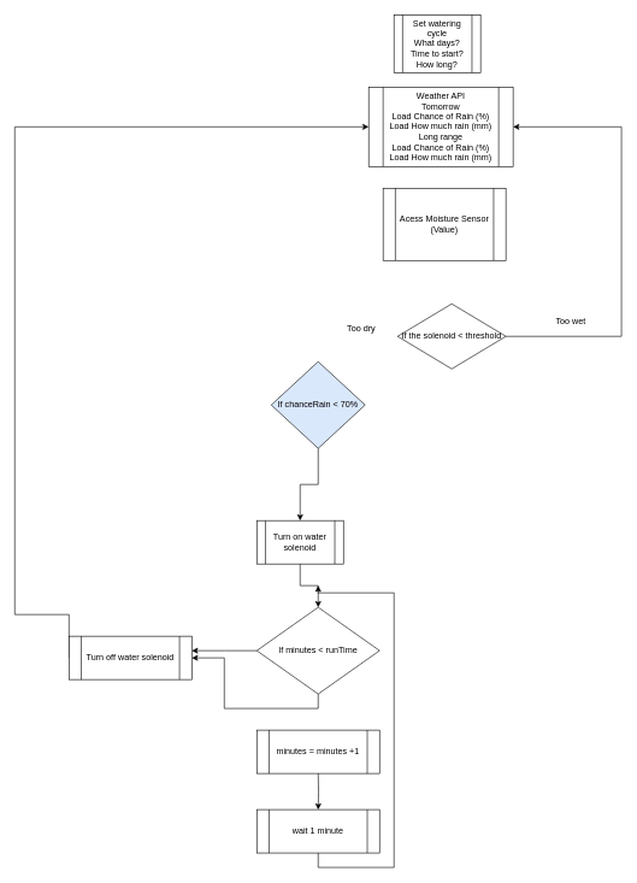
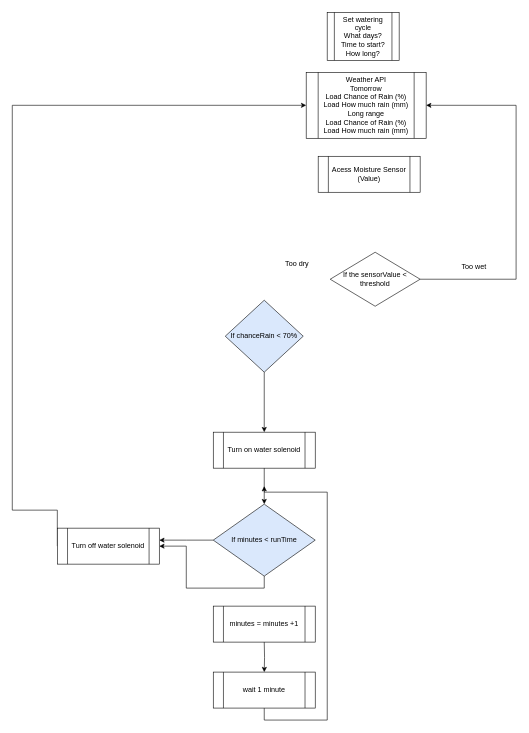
- <mxCell id="4" value="Acess Moisture Sensor&lt;div&gt;(Value)&lt;/div&gt;" style="shape=process;whiteSpace=wrap;html=1;backgroundOutline=1;" vertex="1" parent="1"><mxGeometry x="530" y="260" width="170" height="100" as="geometry" /></mxCell>
+ <mxCell id="4" value="Acess Moisture Sensor&lt;div&gt;(Value)&lt;/div&gt;" style="shape=process;whiteSpace=wrap;html=1;backgroundOutline=1;" vertex="1" parent="1"><mxGeometry x="530" y="260" width="170" height="60" as="geometry" /></mxCell>
- <mxCell id="9" value="Too dry" style="text;html=1;align=center;verticalAlign=middle;whiteSpace=wrap;rounded=0;" vertex="1" parent="1"><mxGeometry x="470" y="440" width="60" height="30" as="geometry" /></mxCell>
+ <mxCell id="9" value="Too dry" style="text;html=1;align=center;verticalAlign=middle;whiteSpace=wrap;rounded=0;" vertex="1" parent="1"><mxGeometry x="465" y="425" width="60" height="30" as="geometry" /></mxCell>
- <mxCell id="6" value="If the solenoid &amp;lt; threshold" style="rhombus;whiteSpace=wrap;html=1;" vertex="1" parent="1"><mxGeometry x="550" y="420" width="150" height="90" as="geometry" /></mxCell>
+ <mxCell id="6" value="If the sensorValue &amp;lt; threshold" style="rhombus;whiteSpace=wrap;html=1;" vertex="1" parent="1"><mxGeometry x="550" y="420" width="150" height="90" as="geometry" /></mxCell>
- <mxCell id="10" value="Turn on water solenoid" style="shape=process;whiteSpace=wrap;html=1;backgroundOutline=1;" vertex="1" parent="1"><mxGeometry x="355.07" y="720" width="120" height="60" as="geometry" /></mxCell>
+ <mxCell id="10" value="Turn on water solenoid" style="shape=process;whiteSpace=wrap;html=1;backgroundOutline=1;" vertex="1" parent="1"><mxGeometry x="355.07" y="720" width="170" height="60" as="geometry" /></mxCell>
- <mxCell id="14" value="If minutes &amp;lt; runTime" style="rhombus;whiteSpace=wrap;html=1;" vertex="1" parent="1"><mxGeometry x="355.07" y="840" width="170" height="120" as="geometry" /></mxCell>
+ <mxCell id="14" value="If minutes &amp;lt; runTime" style="rhombus;whiteSpace=wrap;html=1;fillColor=#dae8fc;" vertex="1" parent="1"><mxGeometry x="355.07" y="840" width="170" height="120" as="geometry" /></mxCell>
